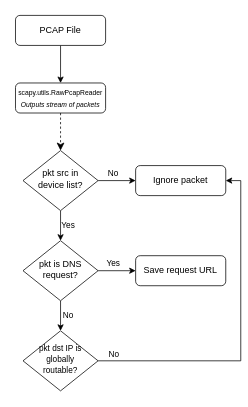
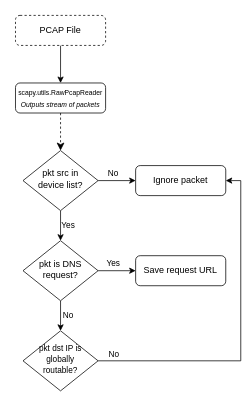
- <mxCell id="5" value="PCAP File" style="rounded=1;whiteSpace=wrap;html=1;fontSize=12;glass=0;strokeWidth=1;shadow=0;" vertex="1" parent="1"><mxGeometry x="20" y="20" width="120" height="40" as="geometry" /></mxCell>
+ <mxCell id="5" value="PCAP File" style="rounded=1;whiteSpace=wrap;html=1;fontSize=12;glass=0;strokeWidth=1;shadow=0;dashed=1;" vertex="1" parent="1"><mxGeometry x="20" y="20" width="120" height="40" as="geometry" /></mxCell>
